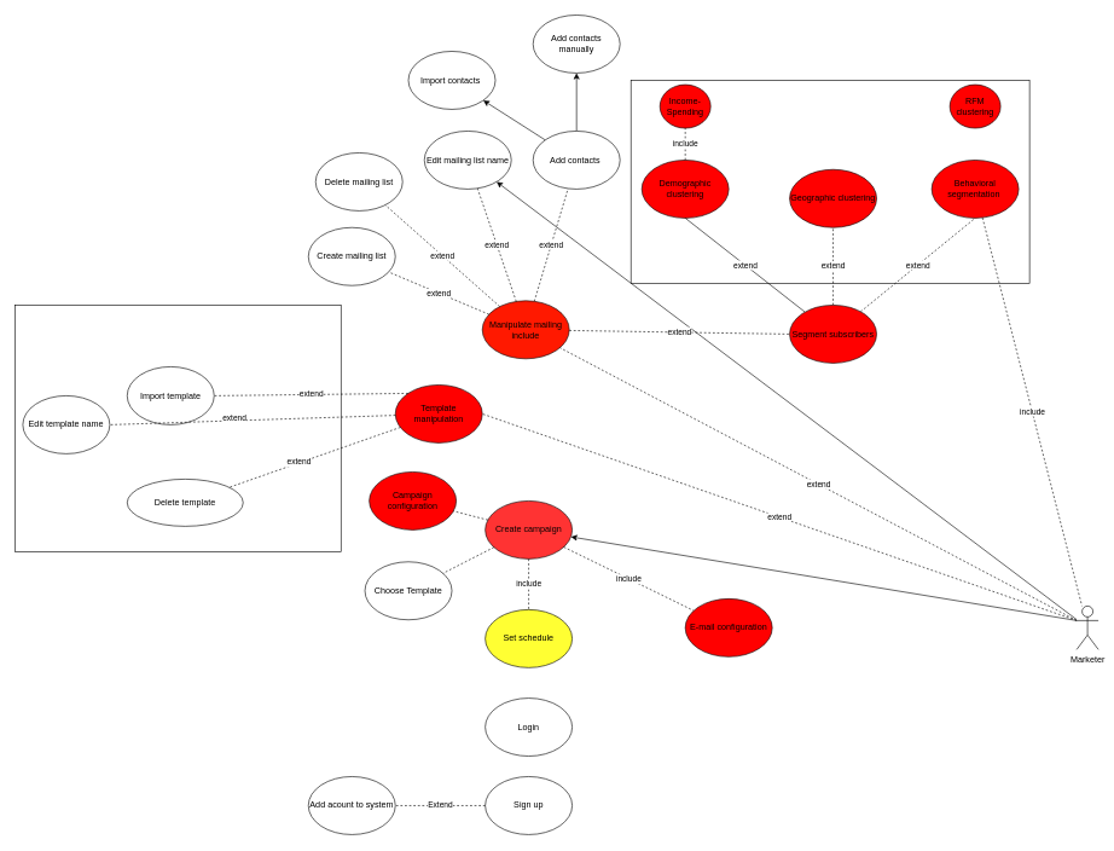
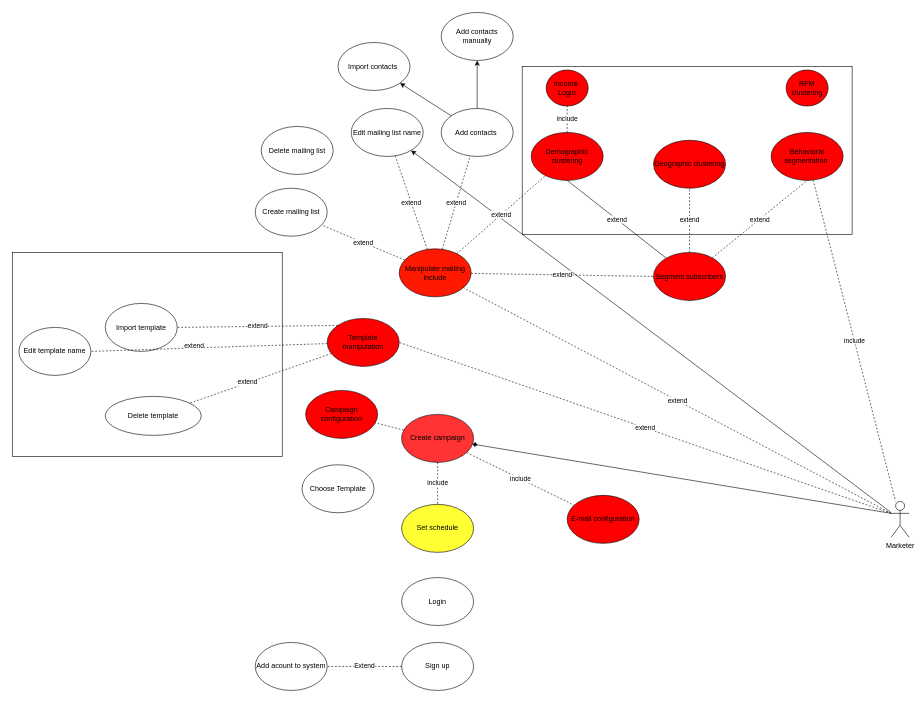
- <mxCell id="43" value="Income-Spending" style="ellipse;whiteSpace=wrap;html=1;fillColor=#FF0000;" parent="1" vertex="1"><mxGeometry x="910" y="116" width="70" height="60" as="geometry" /></mxCell>
+ <mxCell id="43" value="Income-Login" style="ellipse;whiteSpace=wrap;html=1;fillColor=#FF0000;" parent="1" vertex="1"><mxGeometry x="910" y="116" width="70" height="60" as="geometry" /></mxCell>
- <mxCell id="50" value="extend" style="endArrow=none;dashed=1;html=1;" parent="1" source="16" target="49" edge="1"><mxGeometry width="50" height="50" relative="1" as="geometry"><mxPoint x="650.618" y="434.162" as="sourcePoint" /><mxPoint x="567.461" y="303.815" as="targetPoint" /></mxGeometry></mxCell>
+ <mxCell id="50" value="extend" style="endArrow=none;dashed=1;html=1;" parent="1" source="16" target="11" edge="1"><mxGeometry width="50" height="50" relative="1" as="geometry"><mxPoint x="650.618" y="434.162" as="sourcePoint" /><mxPoint x="567.461" y="303.815" as="targetPoint" /></mxGeometry></mxCell>
- <mxCell id="21" value="" style="endArrow=classic;html=1;exitX=0;exitY=0.333;exitDx=0;exitDy=0;exitPerimeter=0;" parent="1" source="5" target="6" edge="1"><mxGeometry width="50" height="50" relative="1" as="geometry"><mxPoint x="935" y="770" as="sourcePoint" /><mxPoint x="985" y="720" as="targetPoint" /></mxGeometry></mxCell>
+ <mxCell id="21" value="" style="endArrow=diamond;html=1;exitX=0;exitY=0.333;exitDx=0;exitDy=0;exitPerimeter=0;" parent="1" source="5" target="6" edge="1"><mxGeometry width="50" height="50" relative="1" as="geometry"><mxPoint x="935" y="770" as="sourcePoint" /><mxPoint x="985" y="720" as="targetPoint" /></mxGeometry></mxCell>
- <mxCell id="55" value="" style="endArrow=none;dashed=1;html=1;" parent="1" source="6" target="52" edge="1"><mxGeometry width="50" height="50" relative="1" as="geometry"><mxPoint x="598.289" y="780" as="sourcePoint" /><mxPoint x="598.289" y="730" as="targetPoint" /></mxGeometry></mxCell>
